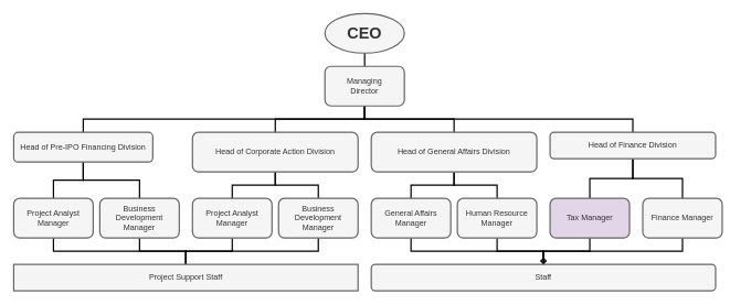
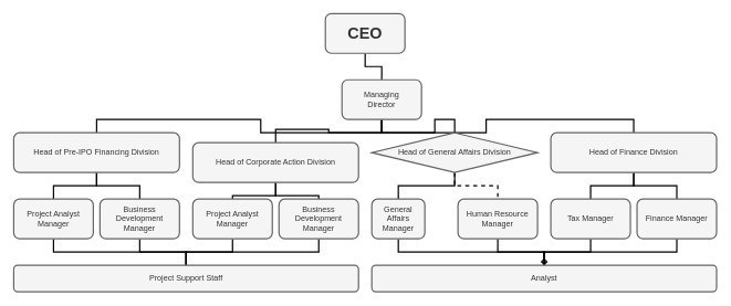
- <mxCell id="3" value="&lt;font size=&quot;1&quot; style=&quot;&quot;&gt;&lt;b style=&quot;font-size: 24px;&quot;&gt;CEO&lt;/b&gt;&lt;/font&gt;" style="ellipse;whiteSpace=wrap;html=1;fillColor=#f5f5f5;fontColor=#333333;strokeColor=#666666;strokeWidth=2;" vertex="1" parent="1"><mxGeometry x="490" y="20" width="120" height="60" as="geometry" /></mxCell>
+ <mxCell id="3" value="&lt;font size=&quot;1&quot; style=&quot;&quot;&gt;&lt;b style=&quot;font-size: 24px;&quot;&gt;CEO&lt;/b&gt;&lt;/font&gt;" style="rounded=1;whiteSpace=wrap;html=1;fillColor=#f5f5f5;fontColor=#333333;strokeColor=#666666;strokeWidth=2;" vertex="1" parent="1"><mxGeometry x="490" y="20" width="120" height="60" as="geometry" /></mxCell>
- <mxCell id="8" value="Managing&lt;br&gt;Director&lt;br&gt;" style="rounded=1;whiteSpace=wrap;html=1;fillColor=#f5f5f5;fontColor=#333333;strokeColor=#666666;strokeWidth=2;" vertex="1" parent="1"><mxGeometry x="490" y="100" width="120" height="60" as="geometry" /></mxCell>
+ <mxCell id="8" value="Managing&lt;br&gt;Director&lt;br&gt;" style="rounded=1;whiteSpace=wrap;html=1;fillColor=#f5f5f5;fontColor=#333333;strokeColor=#666666;strokeWidth=2;" vertex="1" parent="1"><mxGeometry x="515" y="120" width="120" height="60" as="geometry" /></mxCell>
- <mxCell id="20" value="Head of Finance Division" style="rounded=1;whiteSpace=wrap;html=1;fillColor=#f5f5f5;fontColor=#333333;strokeColor=#666666;strokeWidth=2;" vertex="1" parent="1"><mxGeometry x="830" y="200" width="250" height="40" as="geometry" /></mxCell>
+ <mxCell id="20" value="Head of Finance Division" style="rounded=1;whiteSpace=wrap;html=1;fillColor=#f5f5f5;fontColor=#333333;strokeColor=#666666;strokeWidth=2;" vertex="1" parent="1"><mxGeometry x="830" y="200" width="250" height="60" as="geometry" /></mxCell>
- <mxCell id="11" value="Head of Pre-IPO Financing Division" style="rounded=1;whiteSpace=wrap;html=1;fillColor=#f5f5f5;fontColor=#333333;strokeColor=#666666;strokeWidth=2;" vertex="1" parent="1"><mxGeometry x="20" y="200" width="210" height="45" as="geometry" /></mxCell>
+ <mxCell id="11" value="Head of Pre-IPO Financing Division" style="rounded=1;whiteSpace=wrap;html=1;fillColor=#f5f5f5;fontColor=#333333;strokeColor=#666666;strokeWidth=2;" vertex="1" parent="1"><mxGeometry y="200" width="250" height="60" as="geometry" x="20" /></mxCell>
- <mxCell id="14" value="Head of Corporate Action Division" style="rounded=1;whiteSpace=wrap;html=1;fillColor=#f5f5f5;fontColor=#333333;strokeColor=#666666;strokeWidth=2;" vertex="1" parent="1"><mxGeometry x="290" y="200" width="250" height="60" as="geometry" /></mxCell>
+ <mxCell id="14" value="Head of Corporate Action Division" style="rounded=1;whiteSpace=wrap;html=1;fillColor=#f5f5f5;fontColor=#333333;strokeColor=#666666;strokeWidth=2;" vertex="1" parent="1"><mxGeometry x="290" y="215" width="250" height="60" as="geometry" /></mxCell>
- <mxCell id="17" value="Head of General Affairs Division" style="rounded=1;whiteSpace=wrap;html=1;fillColor=#f5f5f5;fontColor=#333333;strokeColor=#666666;strokeWidth=2;" vertex="1" parent="1"><mxGeometry x="560" y="200" width="250" height="60" as="geometry" /></mxCell>
+ <mxCell id="17" value="Head of General Affairs Division" style="rhombus;whiteSpace=wrap;html=1;fillColor=#f5f5f5;fontColor=#333333;strokeColor=#666666;strokeWidth=2;" vertex="1" parent="1"><mxGeometry x="560" y="200" width="250" height="60" as="geometry" /></mxCell>
- <mxCell id="16" style="edgeStyle=orthogonalEdgeStyle;rounded=0;orthogonalLoop=1;jettySize=auto;html=1;exitX=0.5;exitY=1;exitDx=0;exitDy=0;entryX=0.5;entryY=0;entryDx=0;entryDy=0;strokeWidth=2;endArrow=none;endFill=0;" edge="1" parent="1" source="17" target="28"><mxGeometry relative="1" as="geometry" /></mxCell>
+ <mxCell id="16" style="edgeStyle=orthogonalEdgeStyle;rounded=0;orthogonalLoop=1;jettySize=auto;html=1;exitX=0.5;exitY=1;exitDx=0;exitDy=0;entryX=0.5;entryY=0;entryDx=0;entryDy=0;strokeWidth=2;endArrow=none;endFill=0;dashed=1;" edge="1" parent="1" source="17" target="28"><mxGeometry relative="1" as="geometry" /></mxCell>
- <mxCell id="26" value="General Affairs Manager" style="rounded=1;whiteSpace=wrap;html=1;fillColor=#f5f5f5;fontColor=#333333;strokeColor=#666666;strokeWidth=2;" vertex="1" parent="1"><mxGeometry x="560" y="300" width="120" height="60" as="geometry" /></mxCell>
+ <mxCell id="26" value="General Affairs Manager" style="rounded=1;whiteSpace=wrap;html=1;fillColor=#f5f5f5;fontColor=#333333;strokeColor=#666666;strokeWidth=2;" vertex="1" parent="1"><mxGeometry x="560" y="300" width="80" height="60" as="geometry" /></mxCell>
- <mxCell id="30" value="Tax Manager" style="rounded=1;whiteSpace=wrap;html=1;fillColor=#e1d5e7;fontColor=#333333;strokeColor=#666666;strokeWidth=2;" vertex="1" parent="1"><mxGeometry x="830" y="300" width="120" height="60" as="geometry" /></mxCell>
+ <mxCell id="30" value="Tax Manager" style="rounded=1;whiteSpace=wrap;html=1;fillColor=#f5f5f5;fontColor=#333333;strokeColor=#666666;strokeWidth=2;" vertex="1" parent="1"><mxGeometry x="830" y="300" width="120" height="60" as="geometry" /></mxCell>
- <mxCell id="32" value="Finance Manager" style="rounded=1;whiteSpace=wrap;html=1;fillColor=#f5f5f5;fontColor=#333333;strokeColor=#666666;strokeWidth=2;" vertex="1" parent="1"><mxGeometry x="970" y="300" width="120" height="60" as="geometry" /></mxCell>
+ <mxCell id="32" value="Finance Manager" style="rounded=1;whiteSpace=wrap;html=1;fillColor=#f5f5f5;fontColor=#333333;strokeColor=#666666;strokeWidth=2;" vertex="1" parent="1"><mxGeometry x="960" y="300" width="120" height="60" as="geometry" /></mxCell>
- <mxCell id="37" value="Project Support Staff" style="whiteSpace=wrap;html=1;fillColor=#f5f5f5;fontColor=#333333;strokeColor=#666666;strokeWidth=2;rounded=0;" vertex="1" parent="1"><mxGeometry y="400" width="520" height="40" as="geometry" x="20" /></mxCell>
+ <mxCell id="37" value="Project Support Staff" style="rounded=1;whiteSpace=wrap;html=1;fillColor=#f5f5f5;fontColor=#333333;strokeColor=#666666;strokeWidth=2;" vertex="1" parent="1"><mxGeometry y="400" width="520" height="40" as="geometry" x="20" /></mxCell>
- <mxCell id="38" value="Staff" style="rounded=1;whiteSpace=wrap;html=1;fillColor=#f5f5f5;fontColor=#333333;strokeColor=#666666;strokeWidth=2;" vertex="1" parent="1"><mxGeometry x="560" y="400" width="520" height="40" as="geometry" /></mxCell>
+ <mxCell id="38" value="Analyst" style="rounded=1;whiteSpace=wrap;html=1;fillColor=#f5f5f5;fontColor=#333333;strokeColor=#666666;strokeWidth=2;" vertex="1" parent="1"><mxGeometry x="560" y="400" width="520" height="40" as="geometry" /></mxCell>
